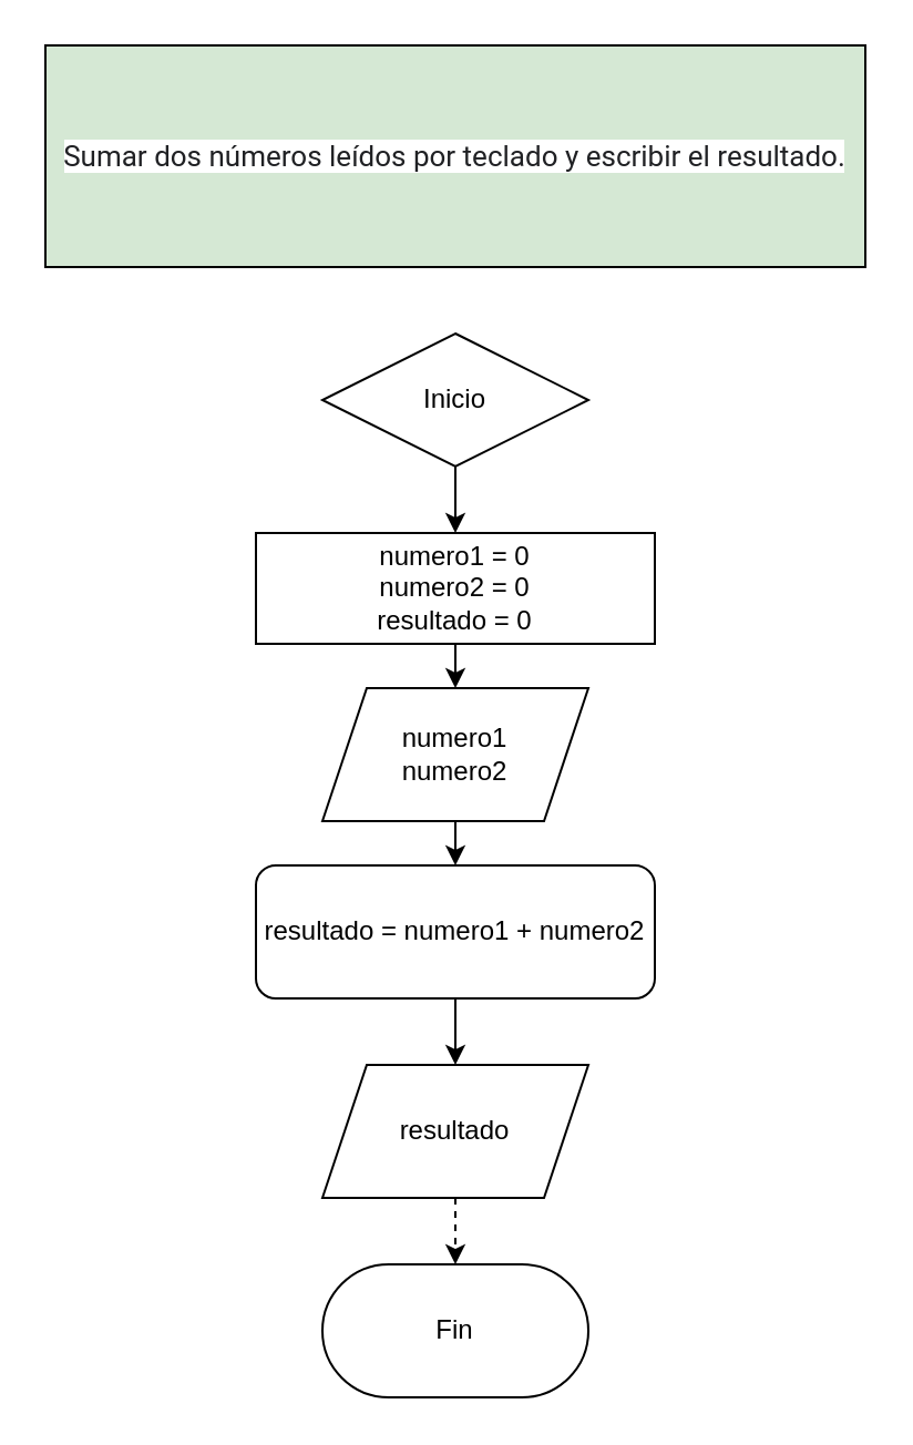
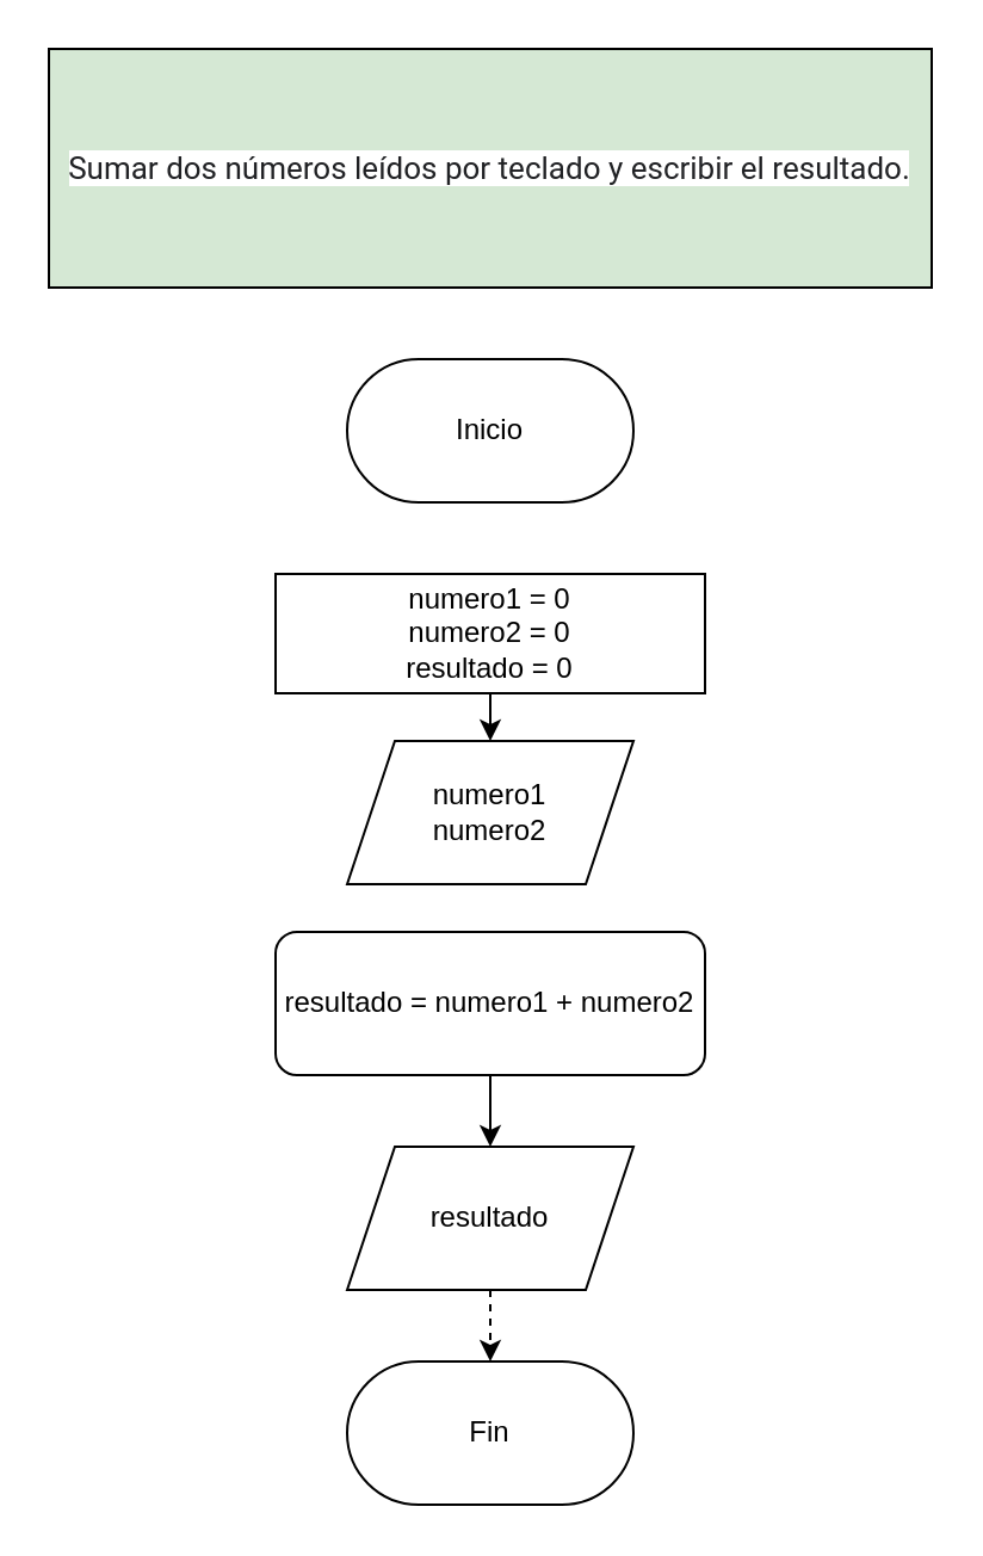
- <mxCell id="4" value="Inicio" style="rhombus;whiteSpace=wrap;html=1;arcSize=50;" parent="1" vertex="1"><mxGeometry x="145" y="150" width="120" height="60" as="geometry" /></mxCell>
+ <mxCell id="4" value="Inicio" style="rounded=1;whiteSpace=wrap;html=1;arcSize=50;" parent="1" vertex="1"><mxGeometry x="145" y="150" width="120" height="60" as="geometry" /></mxCell>
- <mxCell id="3" style="edgeStyle=orthogonalEdgeStyle;rounded=0;orthogonalLoop=1;jettySize=auto;html=1;exitX=0.5;exitY=1;exitDx=0;exitDy=0;entryX=0.5;entryY=0;entryDx=0;entryDy=0;" parent="1" source="4" target="6" edge="1"><mxGeometry relative="1" as="geometry" /></mxCell>
- <mxCell id="12" style="edgeStyle=orthogonalEdgeStyle;rounded=0;orthogonalLoop=1;jettySize=auto;html=1;exitX=0.5;exitY=1;exitDx=0;exitDy=0;entryX=0.5;entryY=0;entryDx=0;entryDy=0;" parent="1" source="13" target="8" edge="1"><mxGeometry relative="1" as="geometry" /></mxCell>
